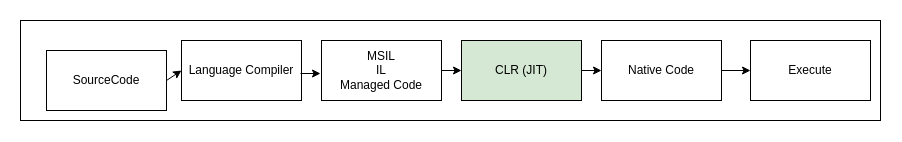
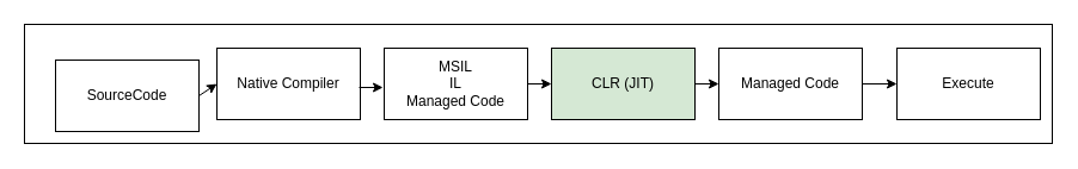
- <mxCell id="7" value="Language Compiler" style="rounded=0;whiteSpace=wrap;html=1;fontColor=#000000;labelBackgroundColor=none;fontStyle=0" parent="1" vertex="1"><mxGeometry x="181" y="40" width="120" height="60" as="geometry" /></mxCell>
+ <mxCell id="7" value="Native Compiler" style="rounded=0;whiteSpace=wrap;html=1;fontColor=#000000;labelBackgroundColor=none;fontStyle=0" parent="1" vertex="1"><mxGeometry x="181" y="40" width="120" height="60" as="geometry" /></mxCell>
- <mxCell id="4" value="Native Code" style="rounded=0;whiteSpace=wrap;html=1;fontColor=#000000;labelBackgroundColor=none;fontStyle=0" parent="1" vertex="1"><mxGeometry x="601" y="40" width="120" height="60" as="geometry" /></mxCell>
+ <mxCell id="4" value="Managed Code" style="rounded=0;whiteSpace=wrap;html=1;fontColor=#000000;labelBackgroundColor=none;fontStyle=0" parent="1" vertex="1"><mxGeometry x="601" y="40" width="120" height="60" as="geometry" /></mxCell>
